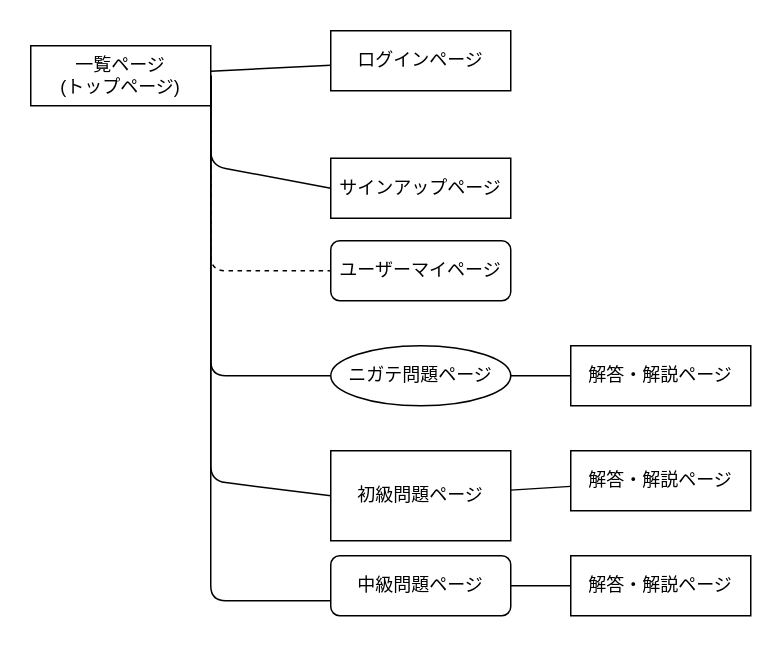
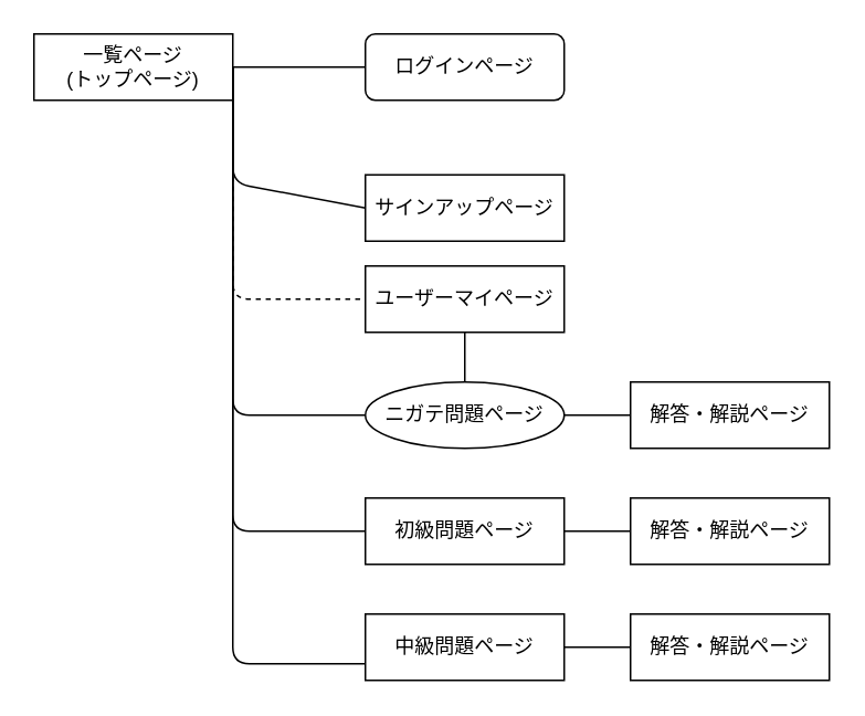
- <mxCell id="9" value="ログインページ" style="rounded=0;whiteSpace=wrap;html=1;" vertex="1" parent="1"><mxGeometry x="220" y="20" width="120" height="40" as="geometry" /></mxCell>
+ <mxCell id="9" value="ログインページ" style="whiteSpace=wrap;html=1;rounded=1;" vertex="1" parent="1"><mxGeometry x="220" y="20" width="120" height="40" as="geometry" /></mxCell>
- <mxCell id="8" value="一覧ページ&lt;br&gt;(トップページ)" style="rounded=0;whiteSpace=wrap;html=1;" vertex="1" parent="1"><mxGeometry x="20" y="30" width="120" height="40" as="geometry" /></mxCell>
+ <mxCell id="8" value="一覧ページ&lt;br&gt;(トップページ)" style="rounded=0;whiteSpace=wrap;html=1;" vertex="1" parent="1"><mxGeometry x="20" y="20" width="120" height="40" as="geometry" /></mxCell>
- <mxCell id="21" value="ユーザーマイページ" style="whiteSpace=wrap;html=1;rounded=1;" vertex="1" parent="1"><mxGeometry x="220" y="160" width="120" height="40" as="geometry" /></mxCell>
+ <mxCell id="21" value="ユーザーマイページ" style="rounded=0;whiteSpace=wrap;html=1;" vertex="1" parent="1"><mxGeometry x="220" y="160" width="120" height="40" as="geometry" /></mxCell>
+ <mxCell id="20" value="" style="edgeStyle=none;html=1;startArrow=none;startFill=0;endArrow=none;endFill=0;" edge="1" parent="1" source="21" target="16"><mxGeometry relative="1" as="geometry" /></mxCell>
- <mxCell id="12" value="初級問題ページ" style="rounded=0;whiteSpace=wrap;html=1;" vertex="1" parent="1"><mxGeometry x="220" y="300" width="120" height="60" as="geometry" /></mxCell>
+ <mxCell id="12" value="初級問題ページ" style="rounded=0;whiteSpace=wrap;html=1;" vertex="1" parent="1"><mxGeometry x="220" y="300" width="120" height="40" as="geometry" /></mxCell>
- <mxCell id="14" value="中級問題ページ" style="whiteSpace=wrap;html=1;rounded=1;" vertex="1" parent="1"><mxGeometry x="220" y="370" width="120" height="40" as="geometry" /></mxCell>
+ <mxCell id="14" value="中級問題ページ" style="rounded=0;whiteSpace=wrap;html=1;" vertex="1" parent="1"><mxGeometry x="220" y="370" width="120" height="40" as="geometry" /></mxCell>
